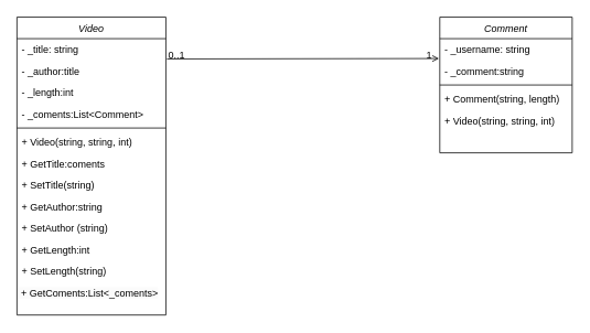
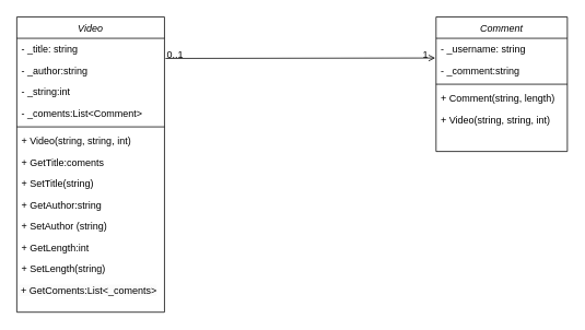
- <mxCell id="7" value="- _author:title" style="text;align=left;verticalAlign=top;spacingLeft=4;spacingRight=4;overflow=hidden;rotatable=0;points=[[0,0.5],[1,0.5]];portConstraint=eastwest;rounded=0;shadow=0;html=0;" parent="5" vertex="1"><mxGeometry y="52" width="180" height="26" as="geometry" /></mxCell>
+ <mxCell id="7" value="- _author:string" style="text;align=left;verticalAlign=top;spacingLeft=4;spacingRight=4;overflow=hidden;rotatable=0;points=[[0,0.5],[1,0.5]];portConstraint=eastwest;rounded=0;shadow=0;html=0;" parent="5" vertex="1"><mxGeometry y="52" width="180" height="26" as="geometry" /></mxCell>
- <mxCell id="8" value="- _length:int" style="text;align=left;verticalAlign=top;spacingLeft=4;spacingRight=4;overflow=hidden;rotatable=0;points=[[0,0.5],[1,0.5]];portConstraint=eastwest;rounded=0;shadow=0;html=0;" parent="5" vertex="1"><mxGeometry y="78" width="180" height="26" as="geometry" /></mxCell>
+ <mxCell id="8" value="- _string:int" style="text;align=left;verticalAlign=top;spacingLeft=4;spacingRight=4;overflow=hidden;rotatable=0;points=[[0,0.5],[1,0.5]];portConstraint=eastwest;rounded=0;shadow=0;html=0;" parent="5" vertex="1"><mxGeometry y="78" width="180" height="26" as="geometry" /></mxCell>
